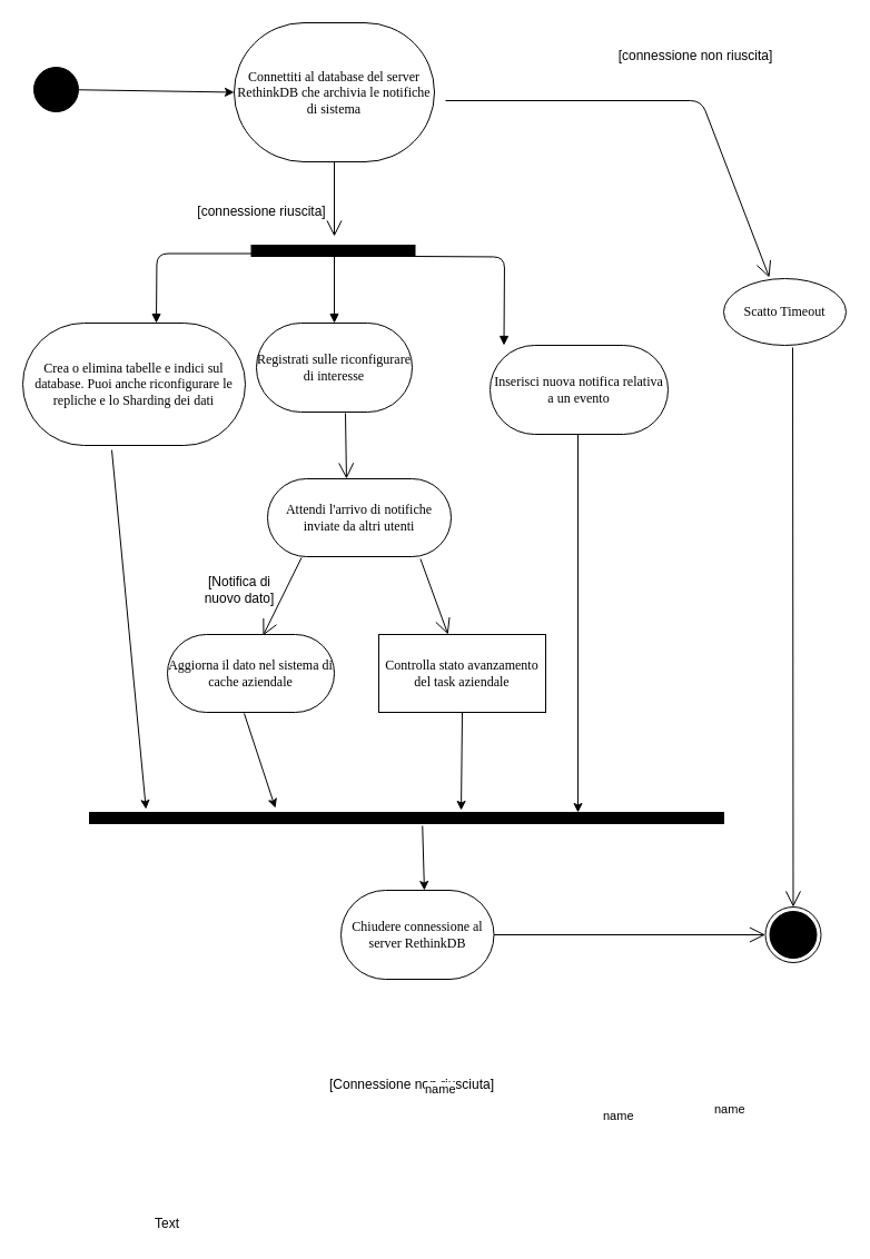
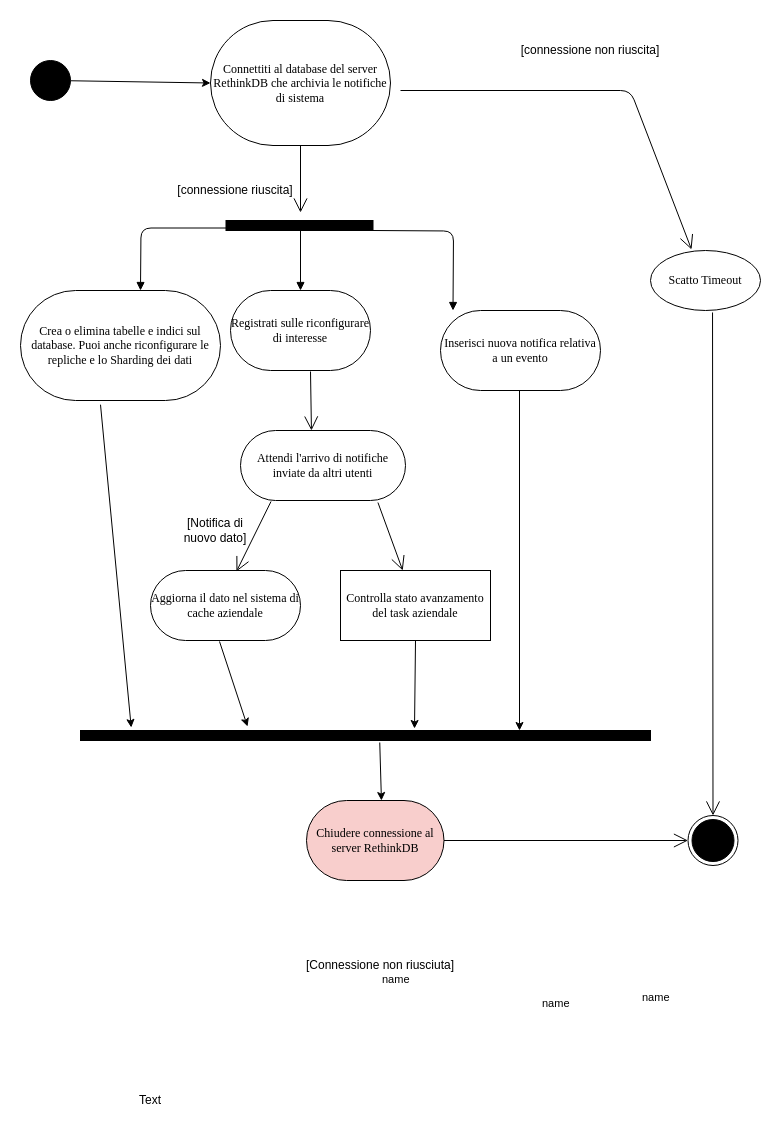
- <mxCell id="8" value="[connessione non riuscita]" style="text;html=1;strokeColor=none;fillColor=none;align=center;verticalAlign=middle;whiteSpace=wrap;rounded=0;" parent="1" vertex="1"><mxGeometry x="540" y="20" width="170" height="60" as="geometry" /></mxCell>
+ <mxCell id="8" value="[connessione non riuscita]" style="text;html=1;strokeColor=none;fillColor=none;align=center;verticalAlign=middle;whiteSpace=wrap;rounded=0;" parent="1" vertex="1"><mxGeometry x="505" y="20" width="170" height="60" as="geometry" /></mxCell>
- <mxCell id="26" value="Chiudere connessione al server RethinkDB" style="rounded=1;whiteSpace=wrap;html=1;shadow=0;comic=0;labelBackgroundColor=none;strokeWidth=1;fontFamily=Verdana;fontSize=12;align=center;arcSize=50;" parent="1" vertex="1"><mxGeometry x="306" y="800" width="137.5" height="80" as="geometry" /></mxCell>
+ <mxCell id="26" value="Chiudere connessione al server RethinkDB" style="rounded=1;whiteSpace=wrap;html=1;shadow=0;comic=0;labelBackgroundColor=none;strokeWidth=1;fontFamily=Verdana;fontSize=12;align=center;arcSize=50;fillColor=#f8cecc;" parent="1" vertex="1"><mxGeometry x="306" y="800" width="137.5" height="80" as="geometry" /></mxCell>
- <mxCell id="5" value="[Connessione non riusciuta]" style="text;html=1;strokeColor=none;fillColor=none;align=center;verticalAlign=middle;whiteSpace=wrap;rounded=0;" parent="1" vertex="1"><mxGeometry x="290" y="960" width="160" height="30" as="geometry" /></mxCell>
+ <mxCell id="5" value="[Connessione non riusciuta]" style="text;html=1;strokeColor=none;fillColor=none;align=center;verticalAlign=middle;whiteSpace=wrap;rounded=0;" parent="1" vertex="1"><mxGeometry x="300" y="950" width="160" height="30" as="geometry" /></mxCell>
